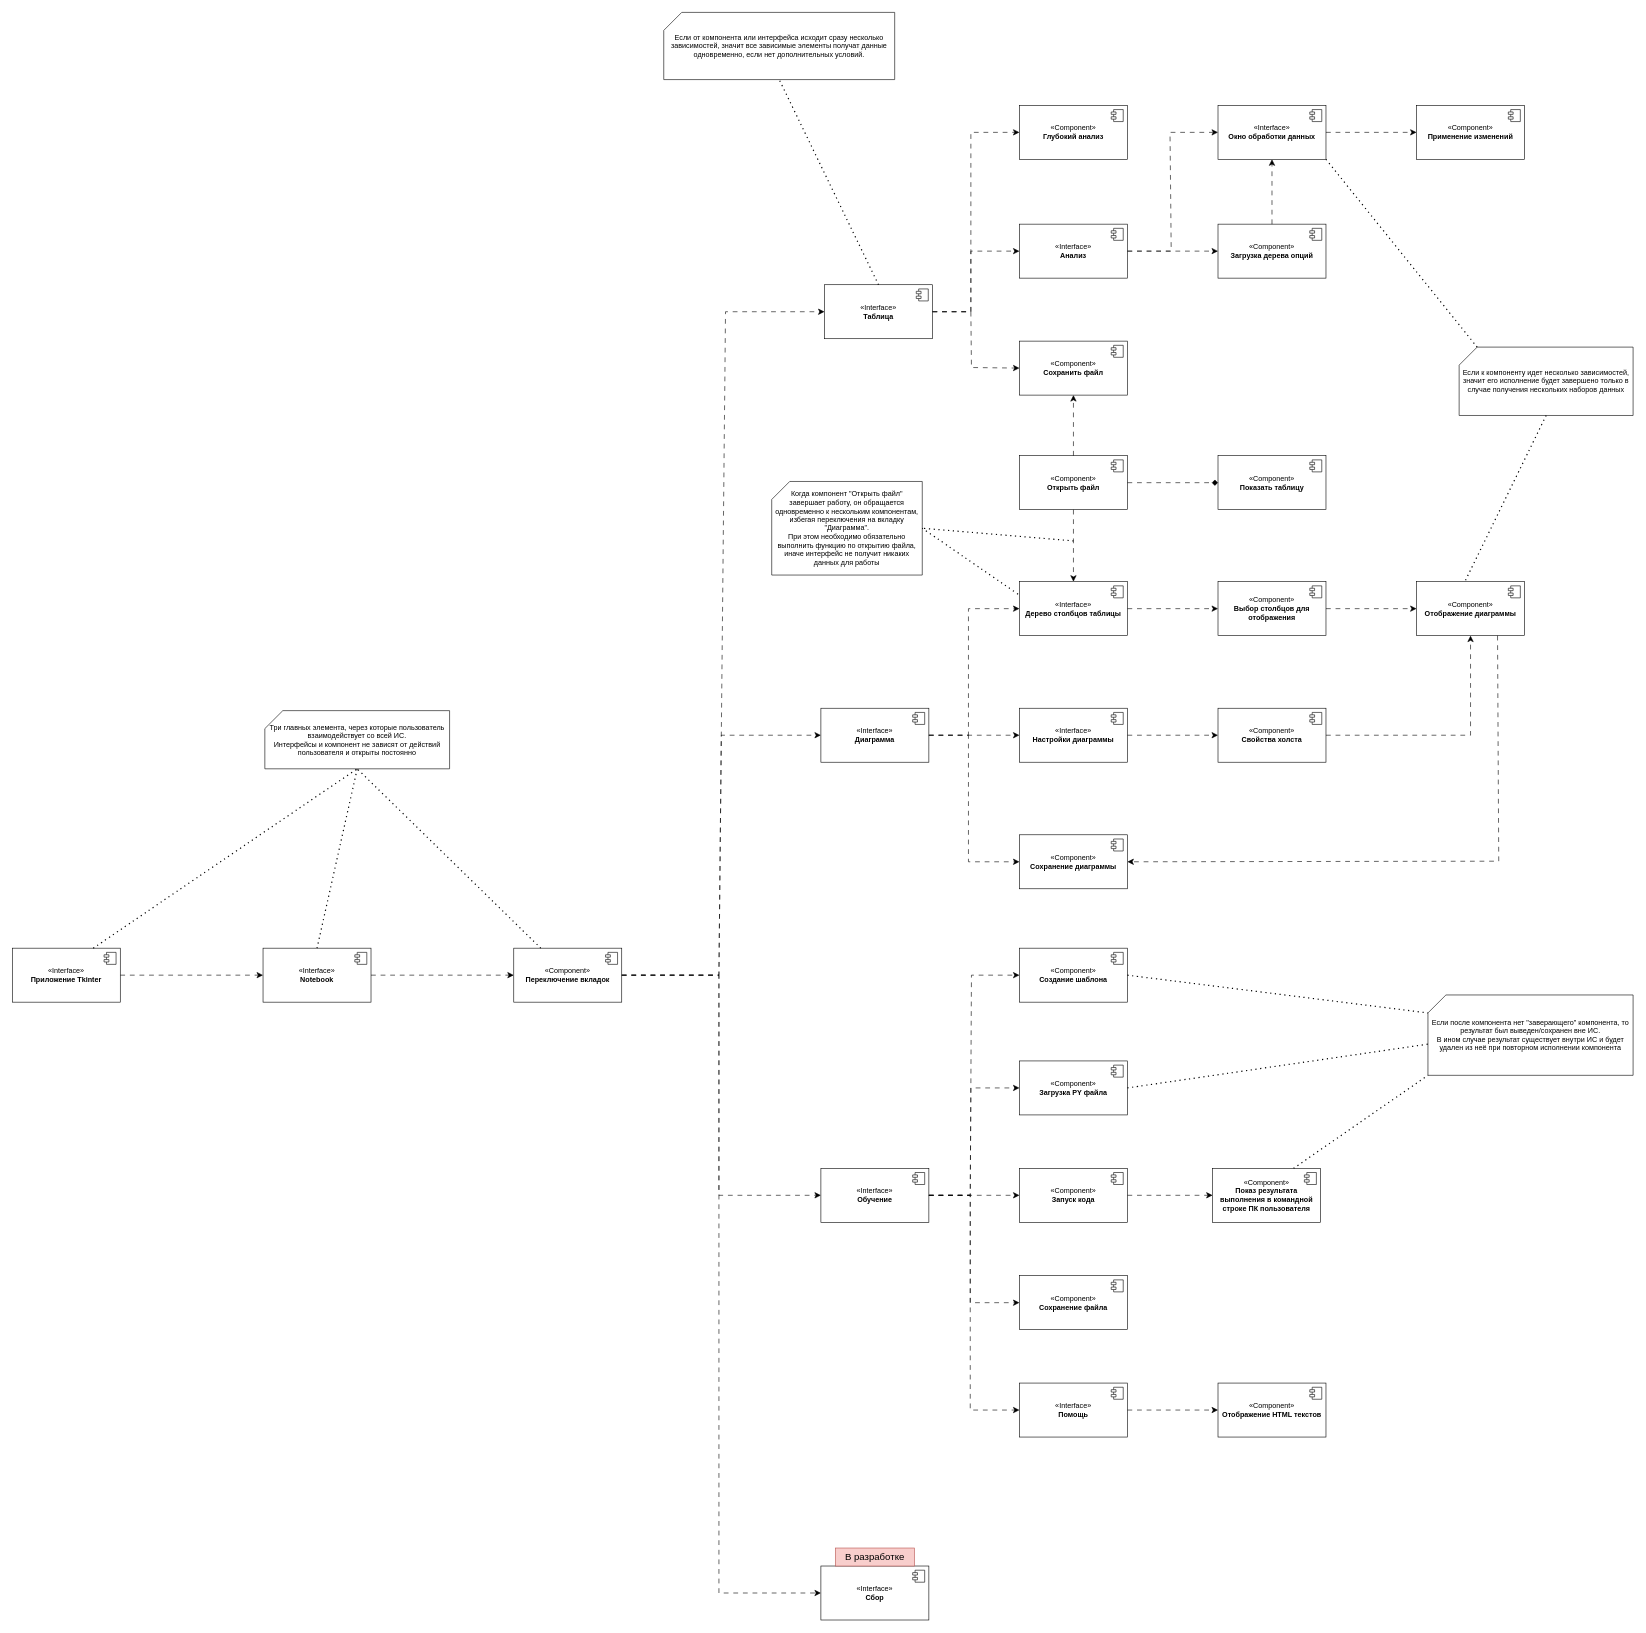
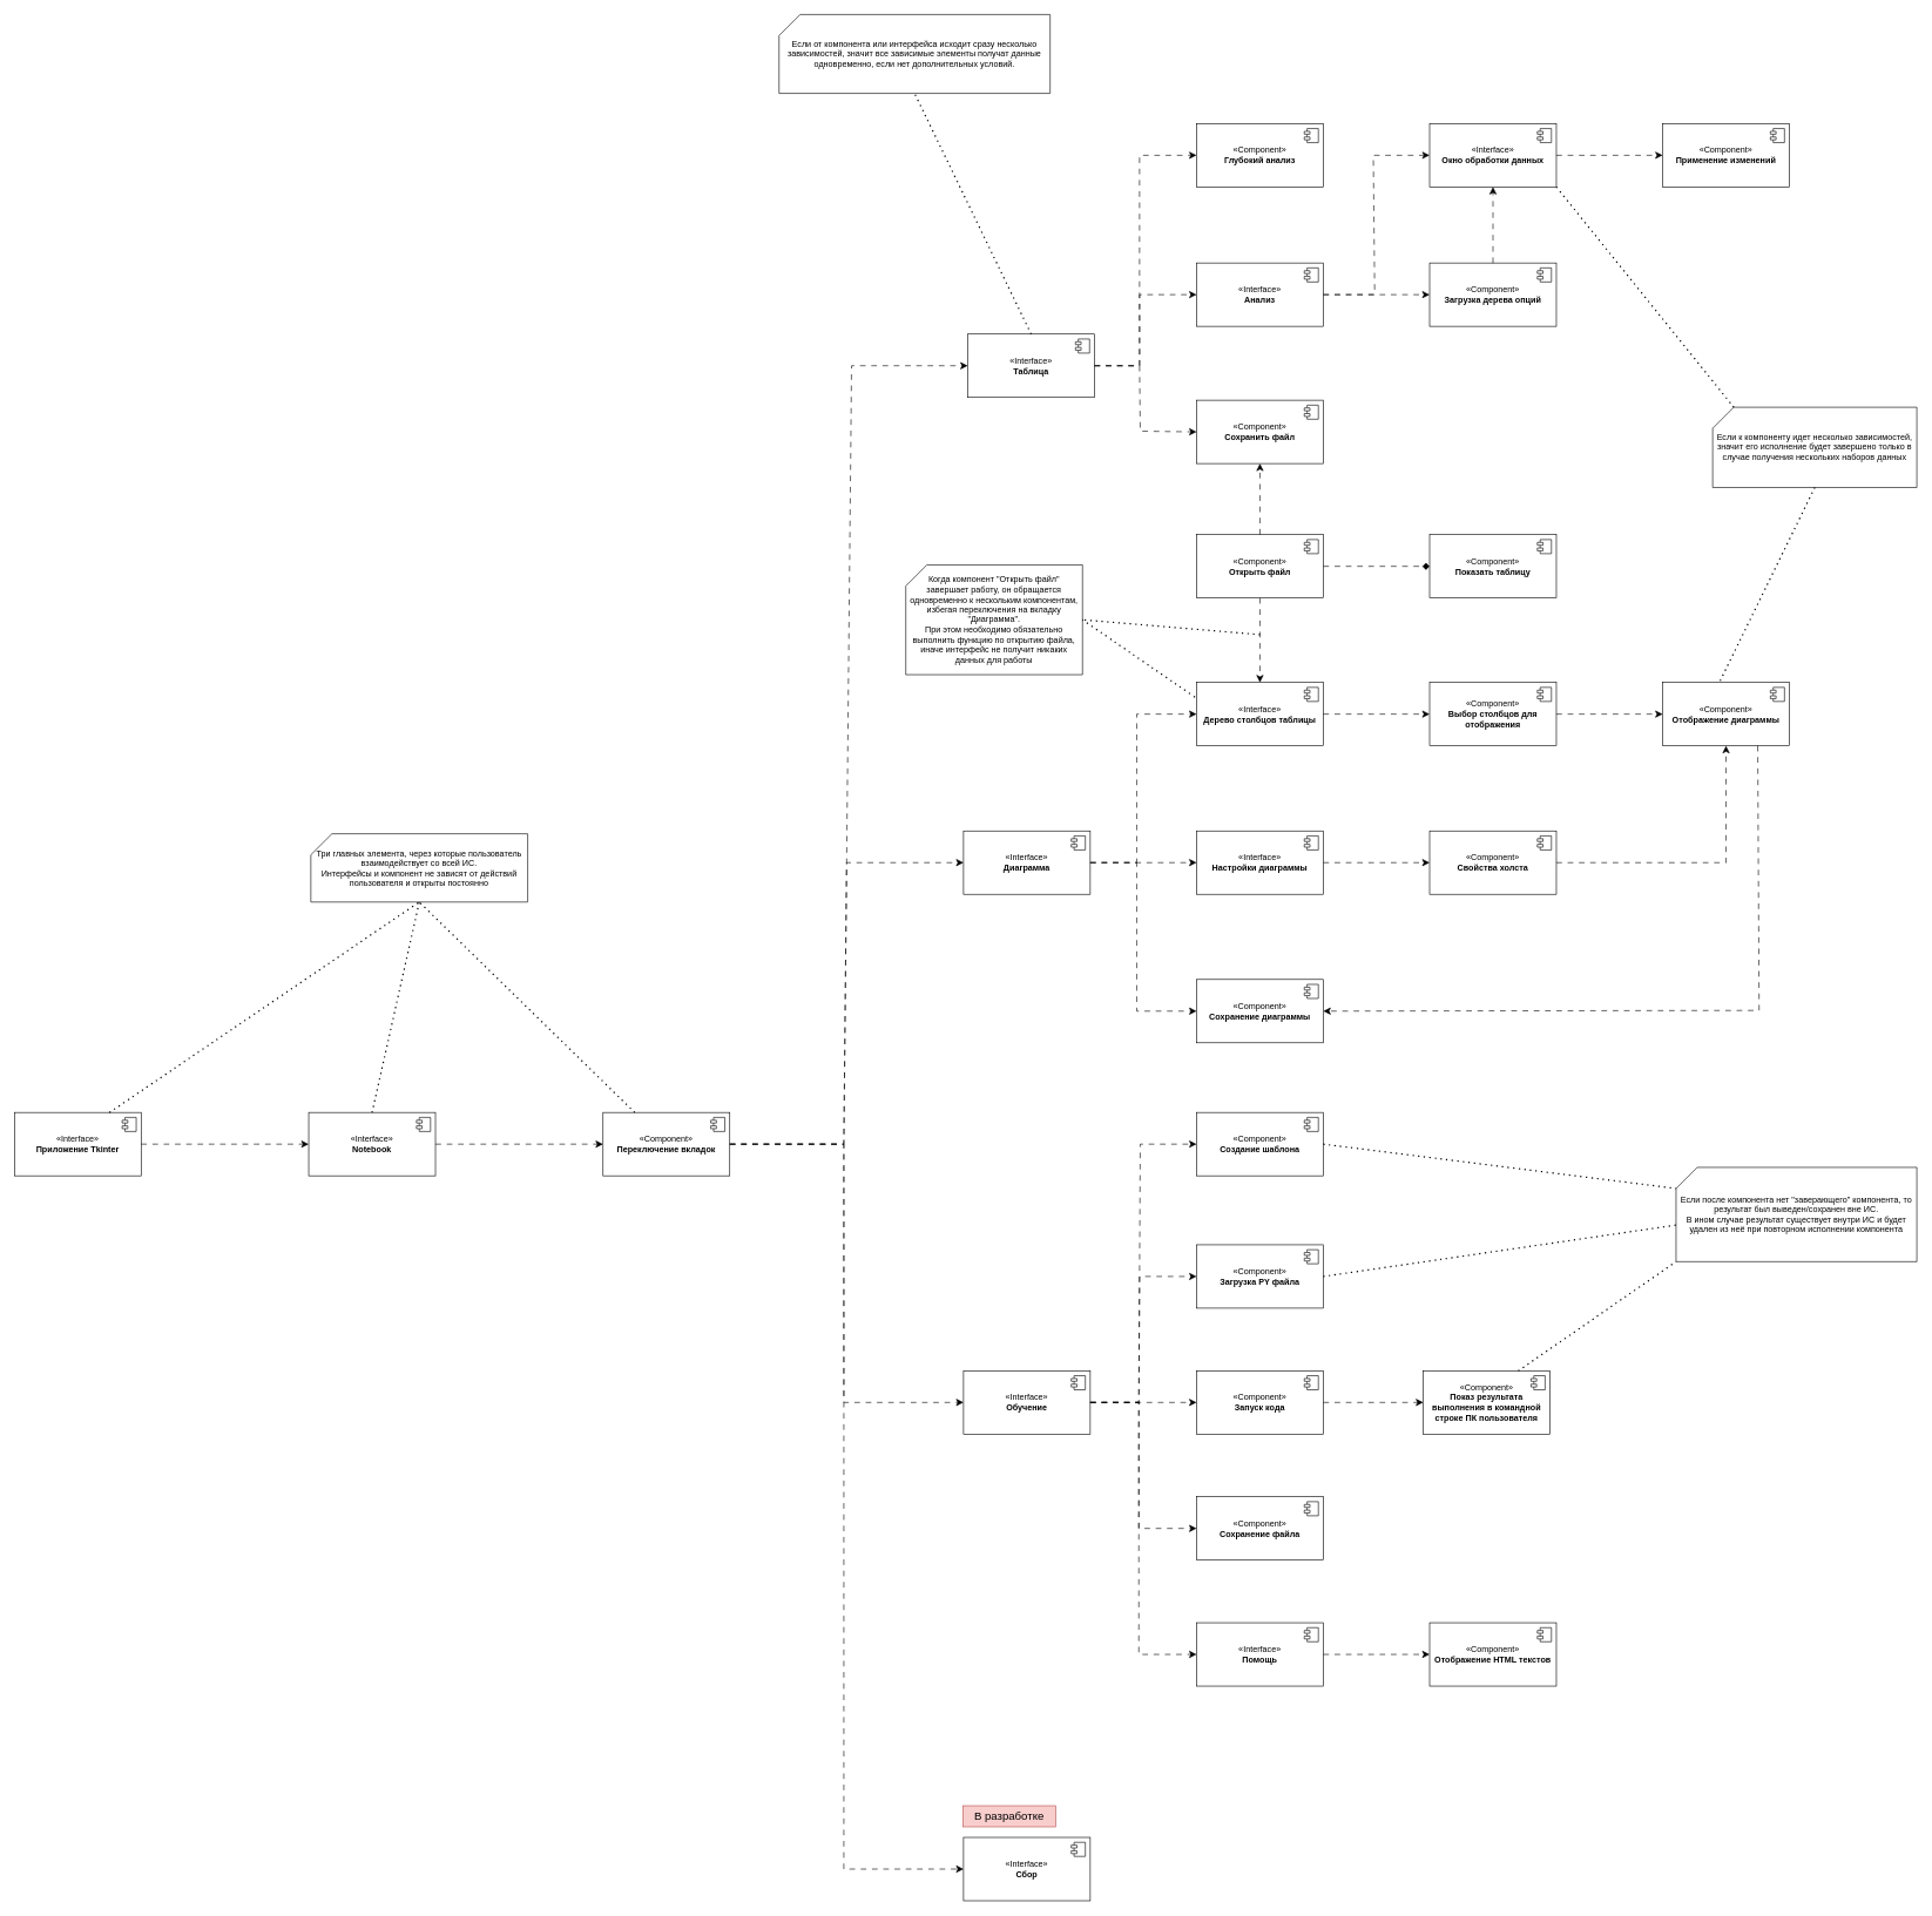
- <mxCell id="81" value="В разработке" style="text;html=1;align=center;verticalAlign=middle;whiteSpace=wrap;rounded=0;fontSize=16;fillColor=#f8cecc;strokeColor=#b85450;" vertex="1" parent="1"><mxGeometry x="1392" y="2580" width="132" height="30" as="geometry" /></mxCell>
+ <mxCell id="81" value="В разработке" style="text;html=1;align=center;verticalAlign=middle;whiteSpace=wrap;rounded=0;fontSize=16;fillColor=#f8cecc;strokeColor=#b85450;" vertex="1" parent="1"><mxGeometry x="1367" y="2565" width="132" height="30" as="geometry" /></mxCell>
